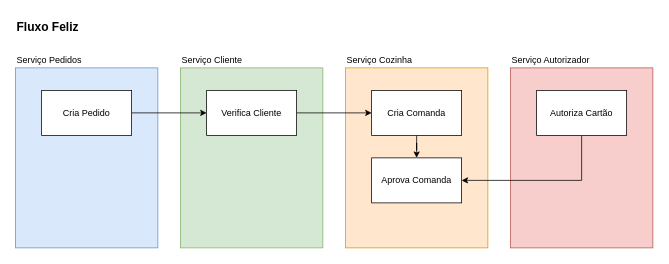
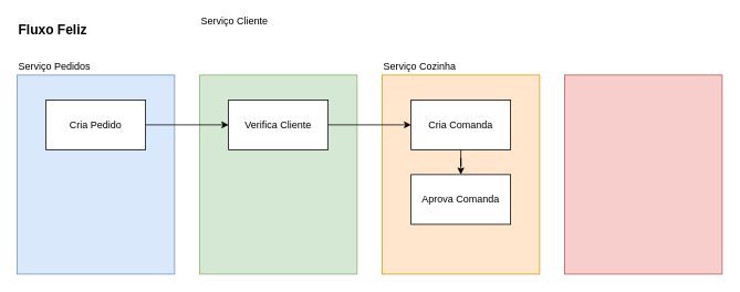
- <mxCell id="11" value="Serviço Cliente" style="text;html=1;align=left;verticalAlign=middle;whiteSpace=wrap;rounded=0;" vertex="1" parent="1"><mxGeometry x="240" y="70" width="120" height="20" as="geometry" /></mxCell>
+ <mxCell id="11" value="Serviço Cliente" style="text;html=1;align=left;verticalAlign=middle;whiteSpace=wrap;rounded=0;" vertex="1" parent="1"><mxGeometry x="240" y="15" width="120" height="20" as="geometry" /></mxCell>
- <mxCell id="17" value="Serviço Autorizador" style="text;html=1;align=left;verticalAlign=middle;whiteSpace=wrap;rounded=0;" vertex="1" parent="1"><mxGeometry x="680" y="70" width="120" height="20" as="geometry" /></mxCell>
- <mxCell id="16" value="Autoriza Cartão" style="rounded=0;whiteSpace=wrap;html=1;" vertex="1" parent="1"><mxGeometry x="715" y="120" width="120" height="60" as="geometry" /></mxCell>
- <mxCell id="15" style="edgeStyle=orthogonalEdgeStyle;rounded=0;orthogonalLoop=1;jettySize=auto;html=1;entryX=1;entryY=0.5;entryDx=0;entryDy=0;exitX=0.5;exitY=1;exitDx=0;exitDy=0;" edge="1" parent="1" source="16" target="18"><mxGeometry relative="1" as="geometry" /></mxCell>
